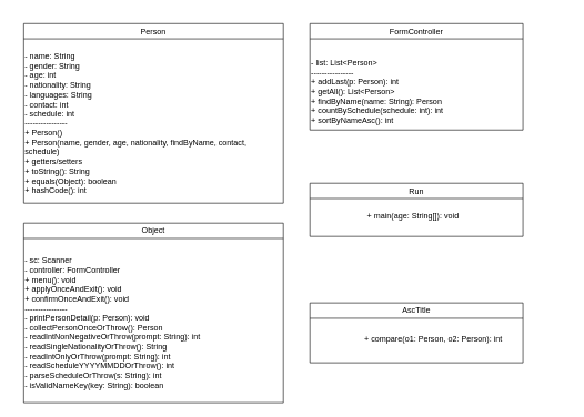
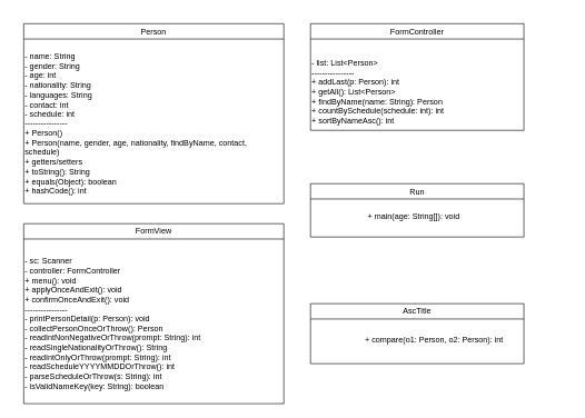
- <mxCell id="8" value="&lt;span style=&quot;font-weight: 400;&quot;&gt;Object&lt;/span&gt;" style="swimlane;whiteSpace=wrap;html=1;" vertex="1" parent="1"><mxGeometry x="20" y="320" width="390" height="270" as="geometry" /></mxCell>
+ <mxCell id="8" value="&lt;span style=&quot;font-weight: 400;&quot;&gt;FormView&lt;/span&gt;" style="swimlane;whiteSpace=wrap;html=1;" vertex="1" parent="1"><mxGeometry x="20" y="320" width="390" height="270" as="geometry" /></mxCell>
